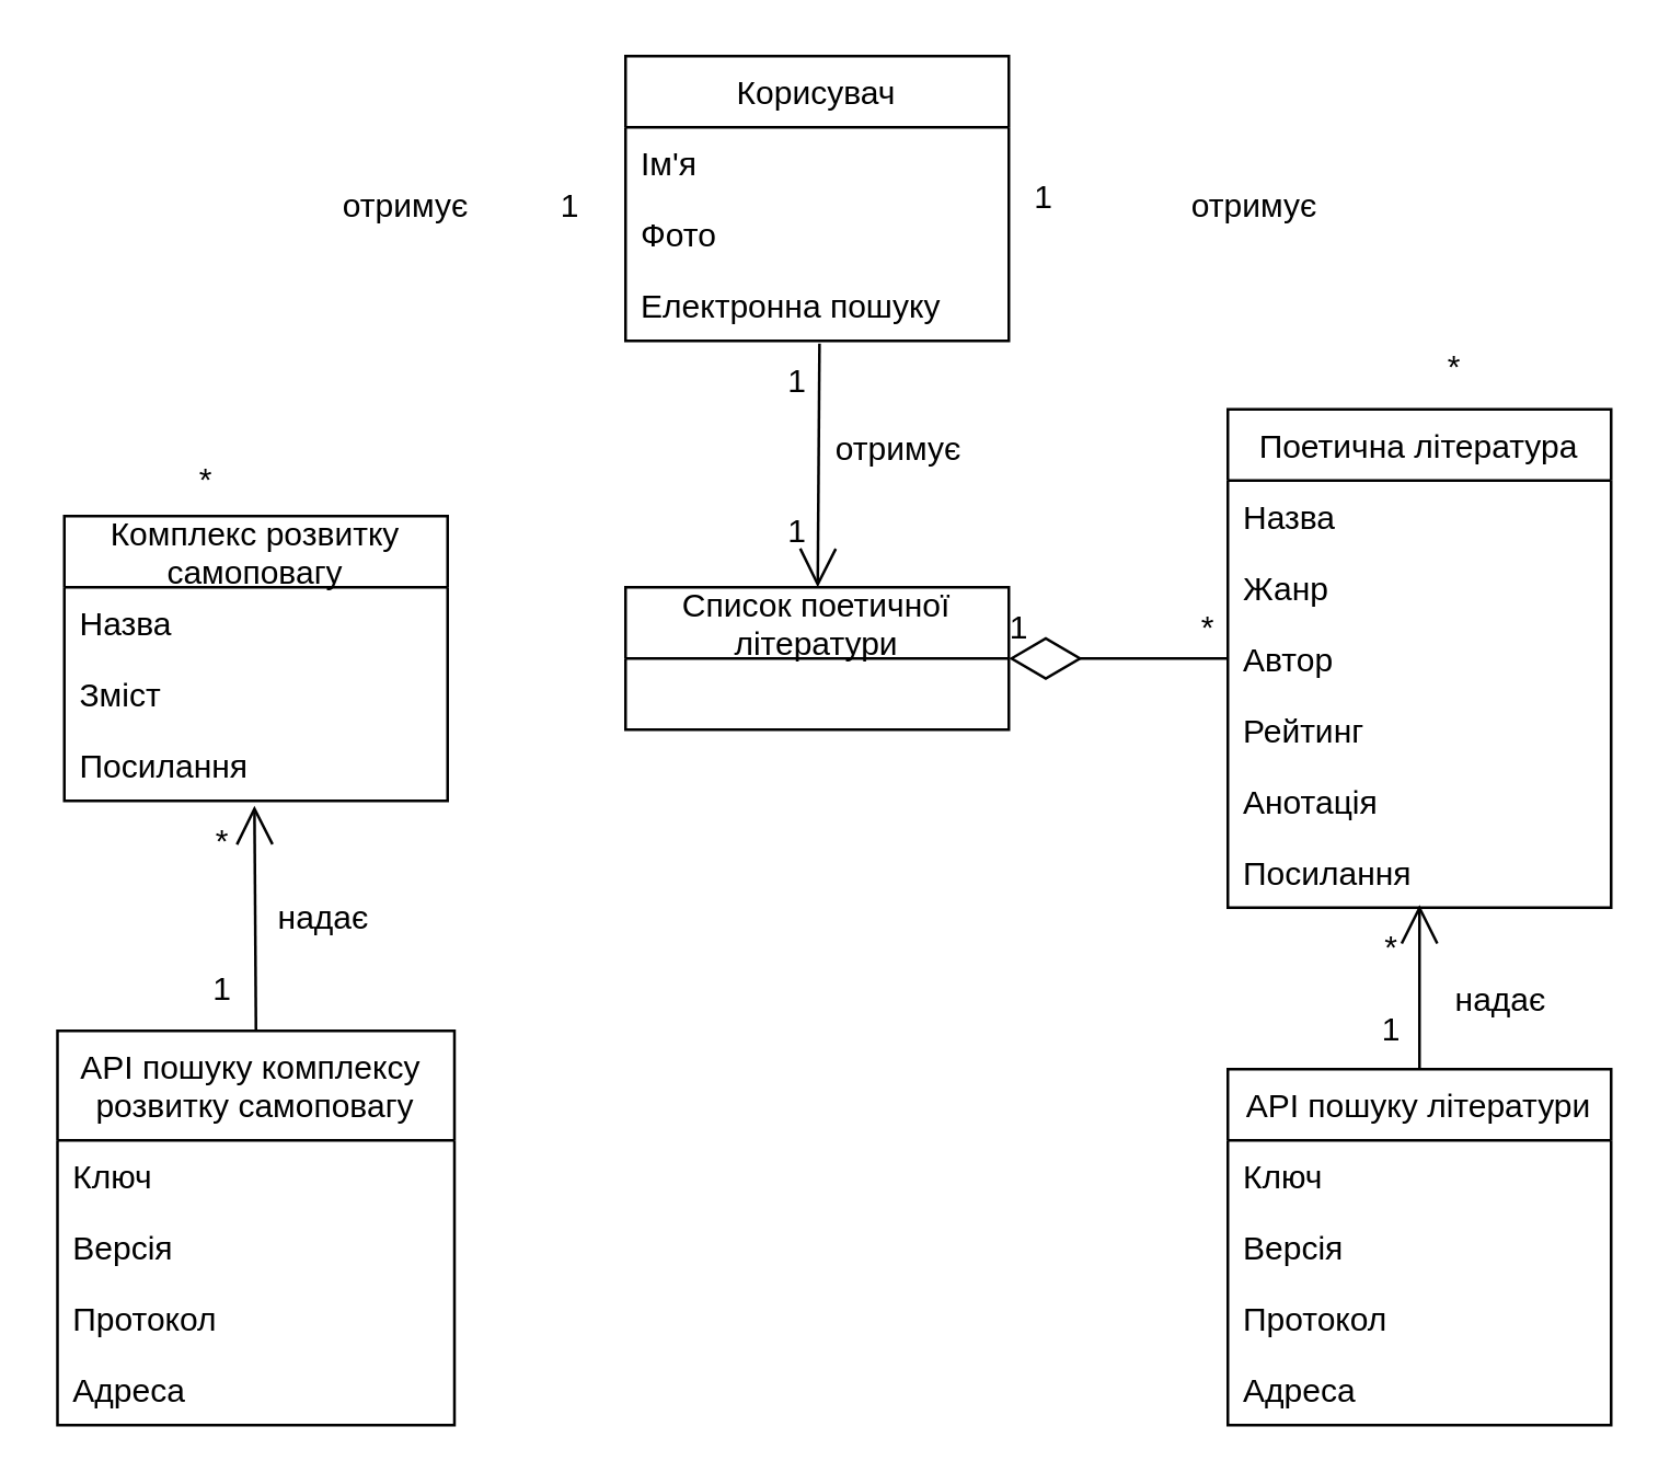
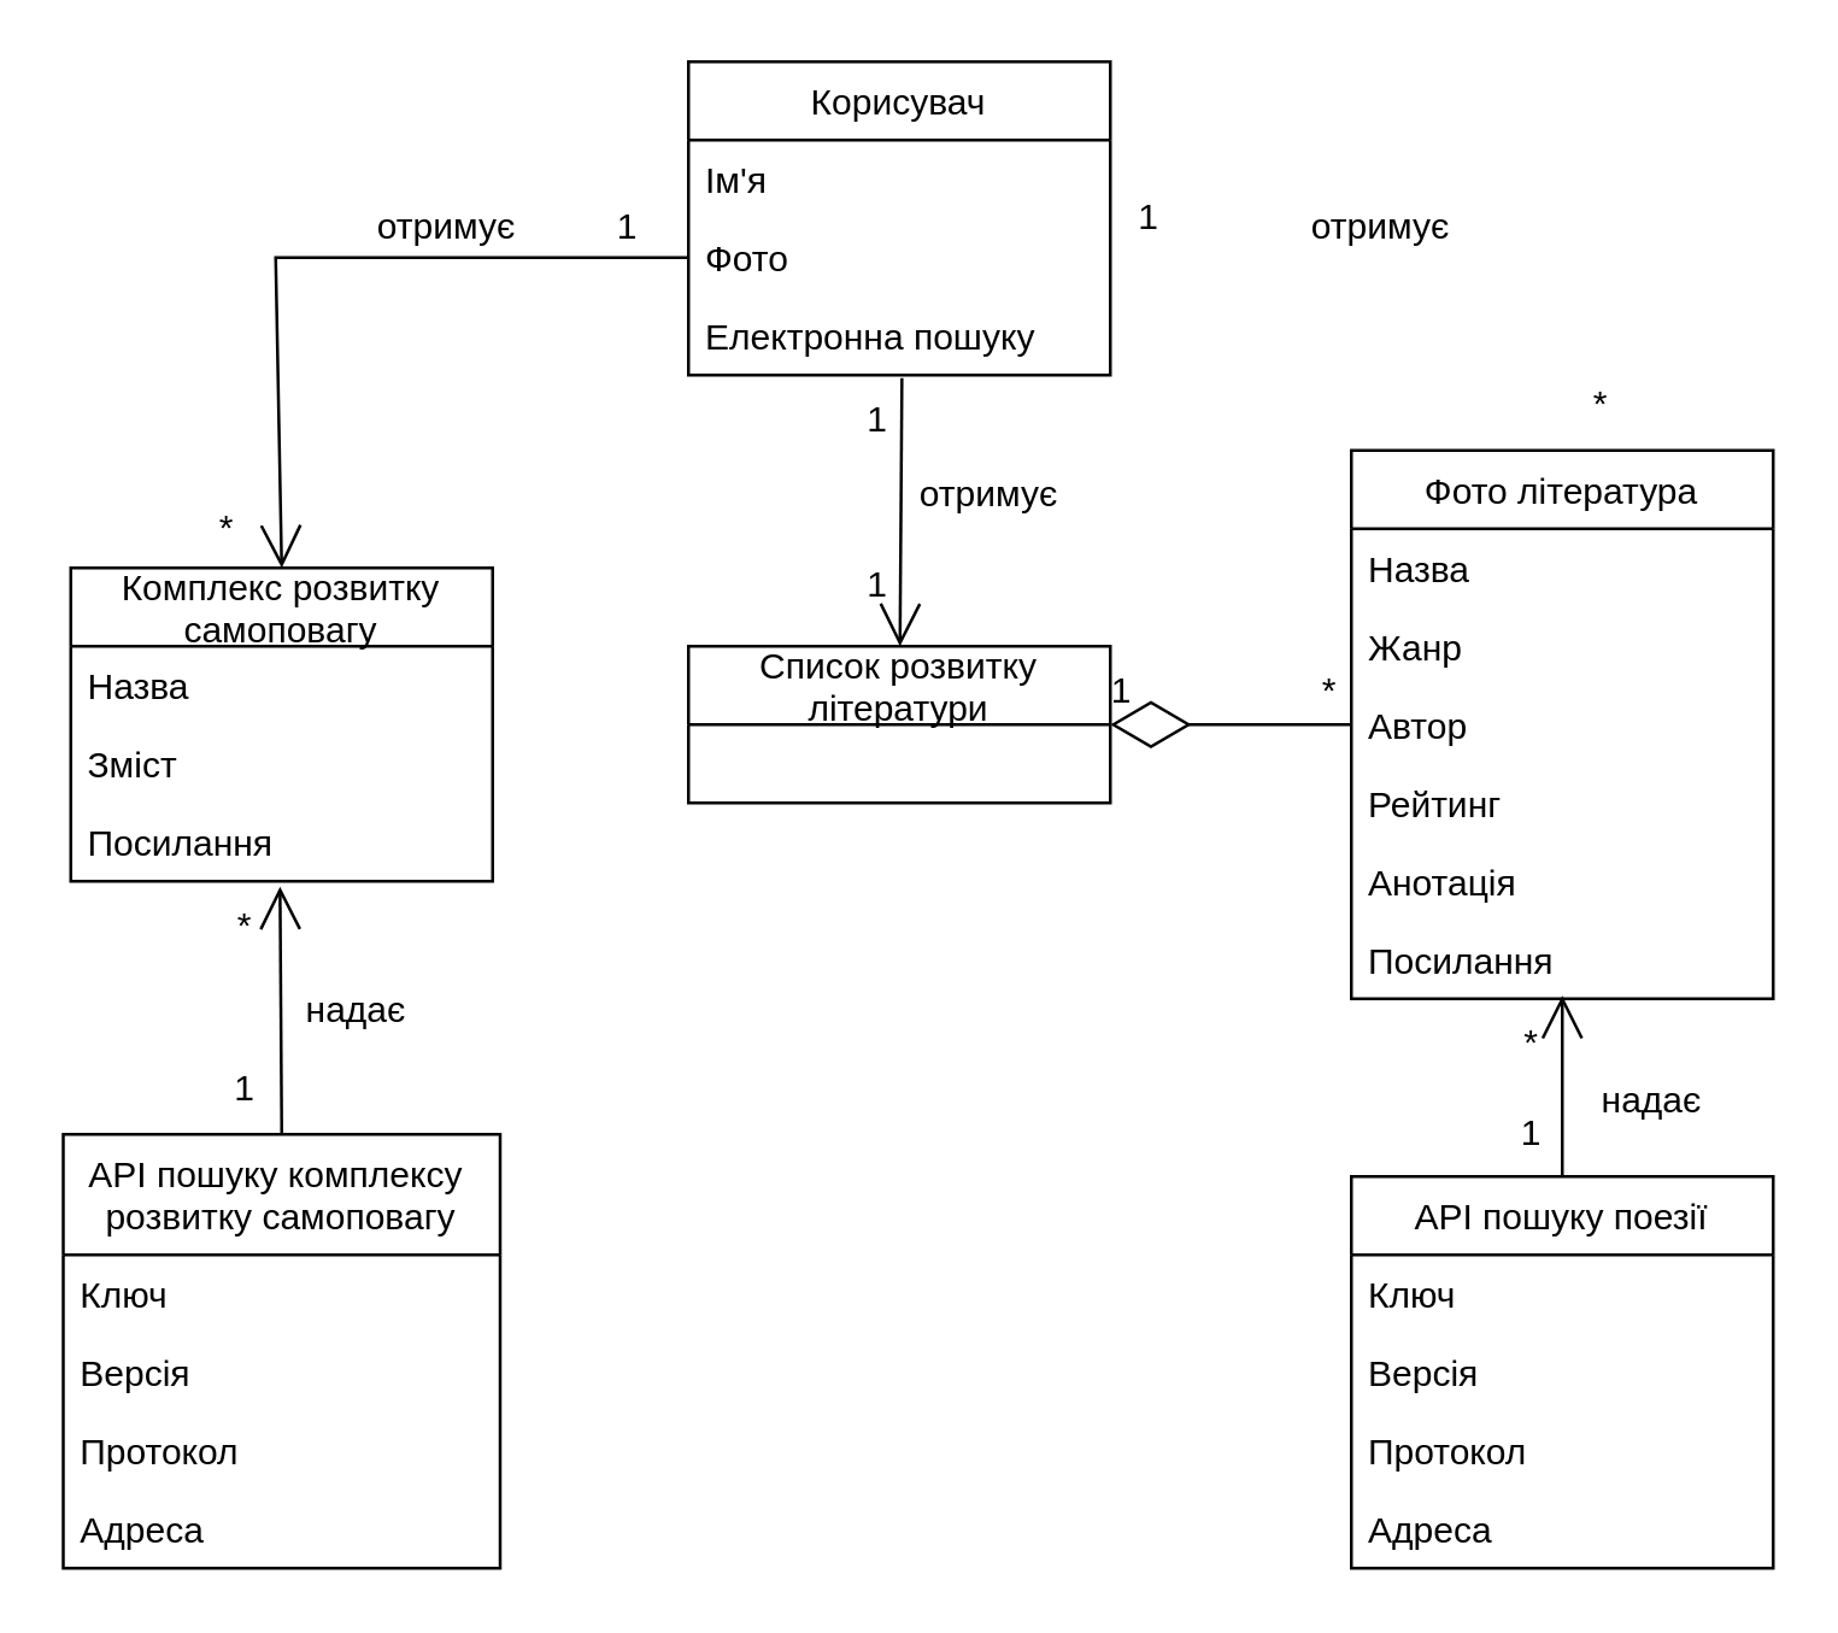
+ <mxCell id="42" value="" style="endArrow=open;endFill=1;endSize=12;html=1;rounded=0;exitX=0;exitY=0.5;exitDx=0;exitDy=0;entryX=0.5;entryY=0;entryDx=0;entryDy=0;" edge="1" parent="1" source="4" target="19"><mxGeometry width="160" relative="1" as="geometry"><mxPoint x="378" y="95" as="sourcePoint" /><mxPoint x="528" y="159" as="targetPoint" /><Array as="points"><mxPoint x="91" y="85" /></Array></mxGeometry></mxCell>
- <mxCell id="7" value="Поетична література" style="swimlane;fontStyle=0;childLayout=stackLayout;horizontal=1;startSize=26;fillColor=none;horizontalStack=0;resizeParent=1;resizeParentMax=0;resizeLast=0;collapsible=1;marginBottom=0;" vertex="1" parent="1"><mxGeometry x="448" y="149" width="140" height="182" as="geometry" /></mxCell>
+ <mxCell id="7" value="Фото література" style="swimlane;fontStyle=0;childLayout=stackLayout;horizontal=1;startSize=26;fillColor=none;horizontalStack=0;resizeParent=1;resizeParentMax=0;resizeLast=0;collapsible=1;marginBottom=0;" vertex="1" parent="1"><mxGeometry x="448" y="149" width="140" height="182" as="geometry" /></mxCell>
- <mxCell id="6" value="Список поетичної &#10;літератури" style="swimlane;fontStyle=0;childLayout=stackLayout;horizontal=1;startSize=26;fillColor=none;horizontalStack=0;resizeParent=1;resizeParentMax=0;resizeLast=0;collapsible=1;marginBottom=0;" vertex="1" parent="1"><mxGeometry x="228" y="214" width="140" height="52" as="geometry"><mxRectangle x="240" y="380" width="140" height="40" as="alternateBounds" /></mxGeometry></mxCell>
+ <mxCell id="6" value="Список розвитку &#10;літератури" style="swimlane;fontStyle=0;childLayout=stackLayout;horizontal=1;startSize=26;fillColor=none;horizontalStack=0;resizeParent=1;resizeParentMax=0;resizeLast=0;collapsible=1;marginBottom=0;" vertex="1" parent="1"><mxGeometry x="228" y="214" width="140" height="52" as="geometry"><mxRectangle x="240" y="380" width="140" height="40" as="alternateBounds" /></mxGeometry></mxCell>
- <mxCell id="14" value="API пошуку літератури" style="swimlane;fontStyle=0;childLayout=stackLayout;horizontal=1;startSize=26;fillColor=none;horizontalStack=0;resizeParent=1;resizeParentMax=0;resizeLast=0;collapsible=1;marginBottom=0;" vertex="1" parent="1"><mxGeometry x="448" y="390" width="140" height="130" as="geometry" /></mxCell>
+ <mxCell id="14" value="API пошуку поезії" style="swimlane;fontStyle=0;childLayout=stackLayout;horizontal=1;startSize=26;fillColor=none;horizontalStack=0;resizeParent=1;resizeParentMax=0;resizeLast=0;collapsible=1;marginBottom=0;" vertex="1" parent="1"><mxGeometry x="448" y="390" width="140" height="130" as="geometry" /></mxCell>
